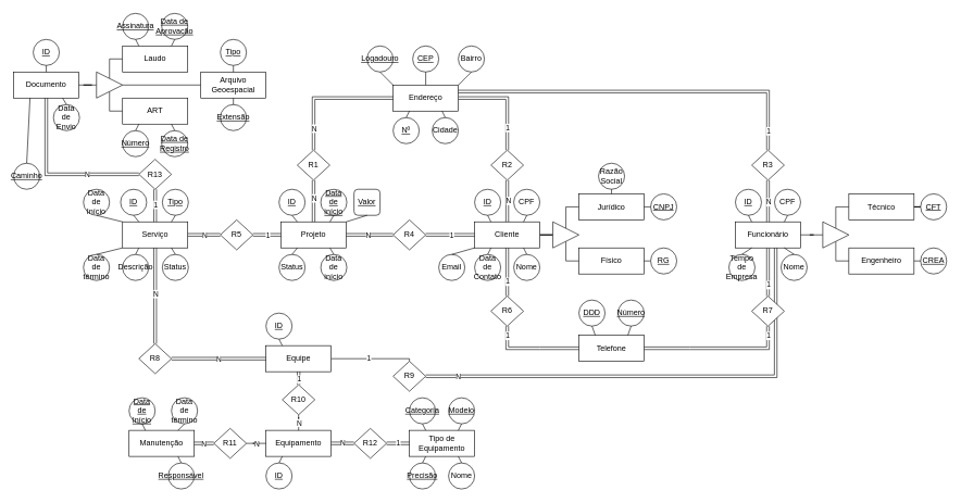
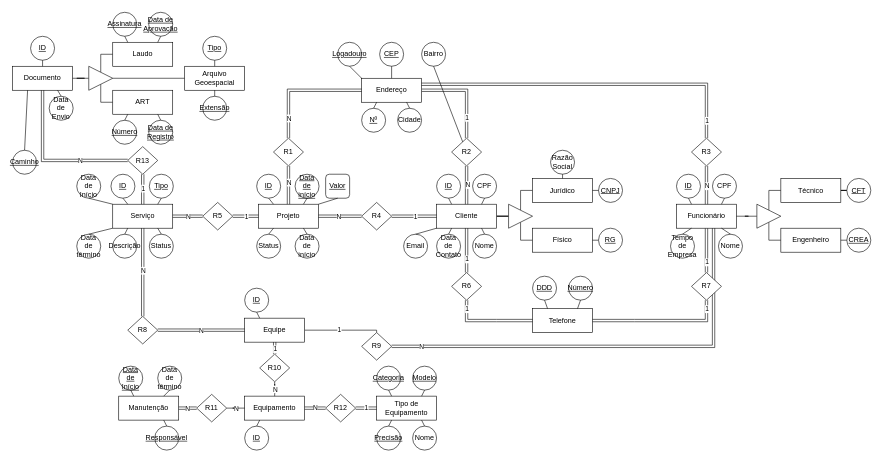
- <mxCell id="144" value="" style="endArrow=none;html=1;rounded=0;exitX=0.5;exitY=1;exitDx=0;exitDy=0;entryX=1;entryY=0;entryDx=0;entryDy=0;" parent="1" source="15" target="6" edge="1"><mxGeometry relative="1" as="geometry"><mxPoint x="592" y="120" as="sourcePoint" /><mxPoint x="612" y="140" as="targetPoint" /></mxGeometry></mxCell>
+ <mxCell id="144" value="" style="endArrow=none;html=1;rounded=0;exitX=0.5;exitY=1;exitDx=0;exitDy=0;" parent="1" source="15" target="53" edge="1"><mxGeometry relative="1" as="geometry"><mxPoint x="592" y="120" as="sourcePoint" /><mxPoint x="612" y="140" as="targetPoint" /></mxGeometry></mxCell>
